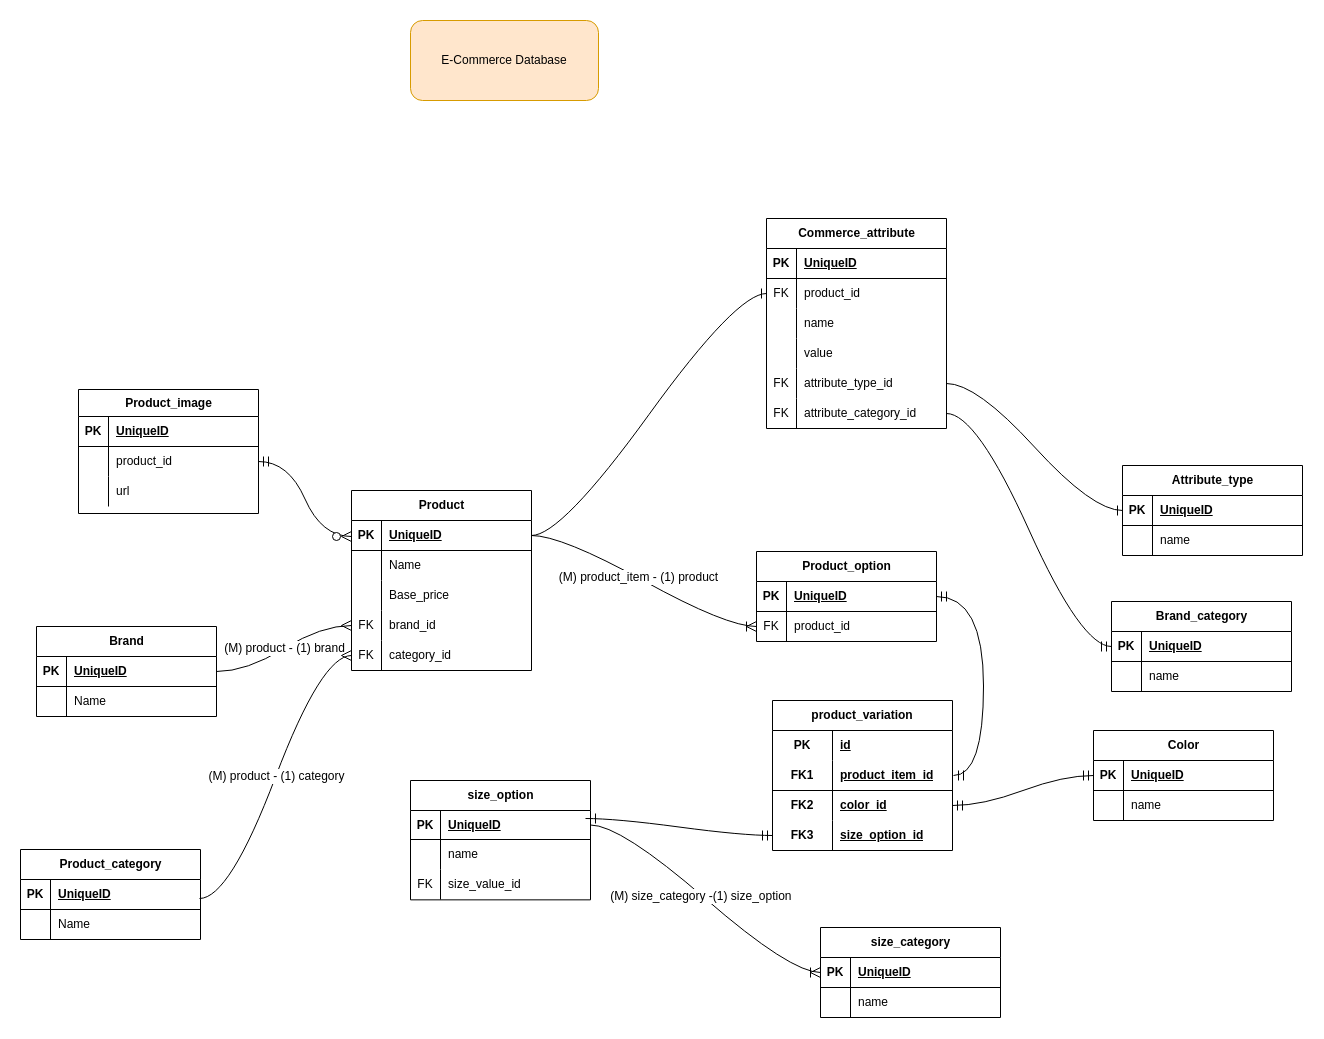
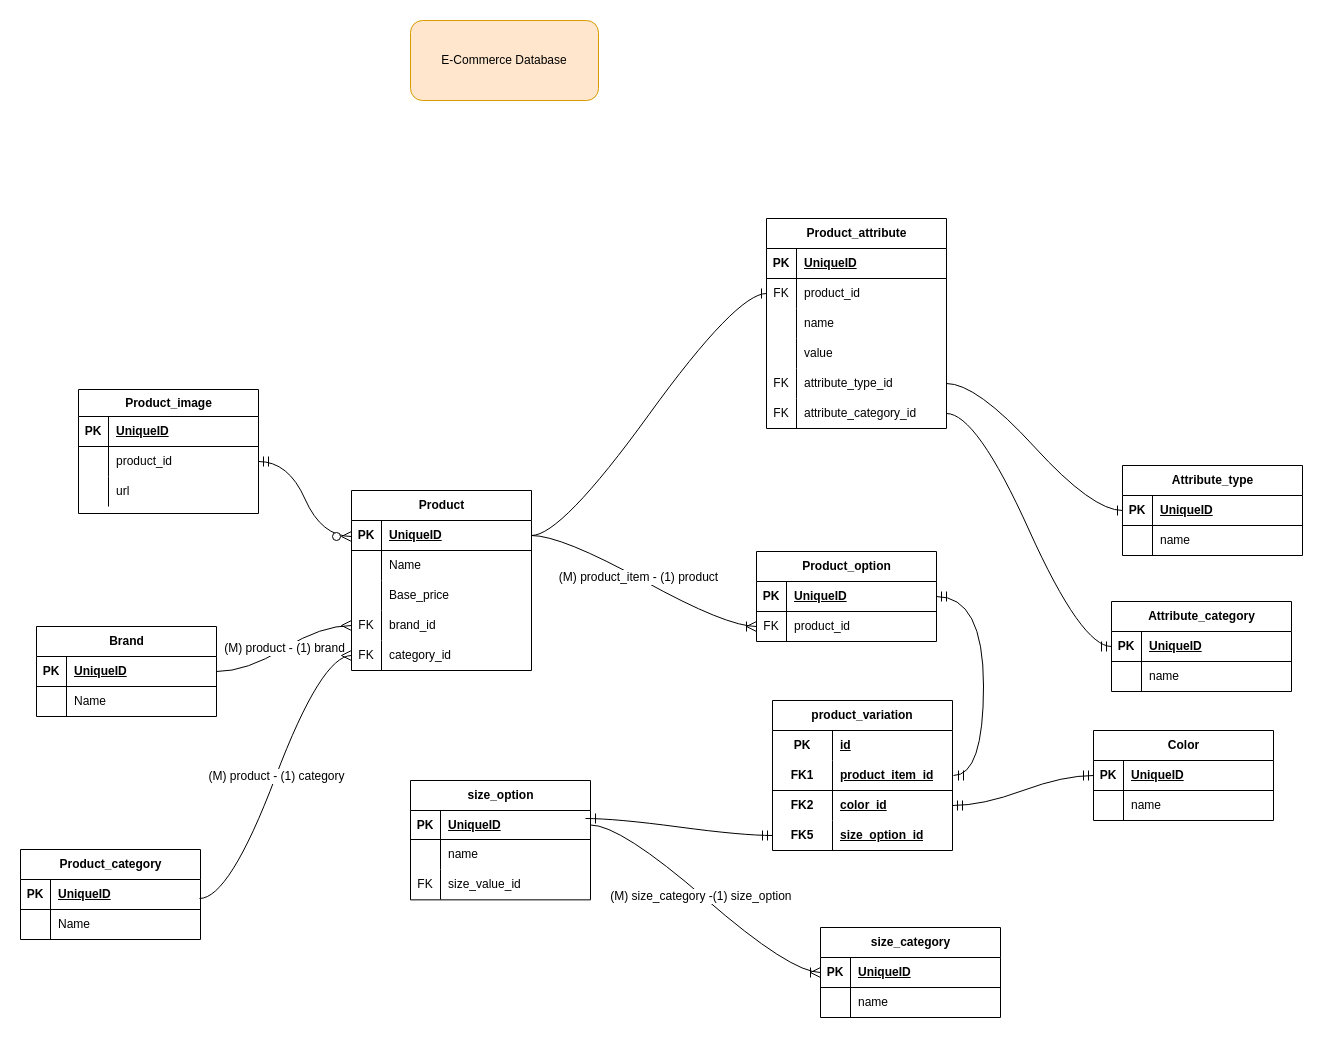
- <mxCell id="102" value="Commerce_attribute" style="shape=table;startSize=30;container=1;collapsible=1;childLayout=tableLayout;fixedRows=1;rowLines=0;fontStyle=1;align=center;resizeLast=1;html=1;" vertex="1" parent="1"><mxGeometry x="766" y="218" width="180" height="210" as="geometry" /></mxCell>
+ <mxCell id="102" value="Product_attribute" style="shape=table;startSize=30;container=1;collapsible=1;childLayout=tableLayout;fixedRows=1;rowLines=0;fontStyle=1;align=center;resizeLast=1;html=1;" vertex="1" parent="1"><mxGeometry x="766" y="218" width="180" height="210" as="geometry" /></mxCell>
- <mxCell id="95" value="Brand_category" style="shape=table;startSize=30;container=1;collapsible=1;childLayout=tableLayout;fixedRows=1;rowLines=0;fontStyle=1;align=center;resizeLast=1;html=1;" vertex="1" parent="1"><mxGeometry x="1111" y="601" width="180" height="90" as="geometry" /></mxCell>
+ <mxCell id="95" value="Attribute_category" style="shape=table;startSize=30;container=1;collapsible=1;childLayout=tableLayout;fixedRows=1;rowLines=0;fontStyle=1;align=center;resizeLast=1;html=1;" vertex="1" parent="1"><mxGeometry x="1111" y="601" width="180" height="90" as="geometry" /></mxCell>
- <mxCell id="83" value="&lt;span style=&quot;font-weight: 700;&quot;&gt;FK3&lt;/span&gt;" style="shape=partialRectangle;connectable=0;fillColor=none;top=0;left=0;bottom=0;right=0;editable=1;overflow=hidden;html=1;whiteSpace=wrap;" vertex="1" parent="82"><mxGeometry width="60" height="30" as="geometry"><mxRectangle width="60" height="30" as="alternateBounds" /></mxGeometry></mxCell>
+ <mxCell id="83" value="&lt;span style=&quot;font-weight: 700;&quot;&gt;FK5&lt;/span&gt;" style="shape=partialRectangle;connectable=0;fillColor=none;top=0;left=0;bottom=0;right=0;editable=1;overflow=hidden;html=1;whiteSpace=wrap;" vertex="1" parent="82"><mxGeometry width="60" height="30" as="geometry"><mxRectangle width="60" height="30" as="alternateBounds" /></mxGeometry></mxCell>
